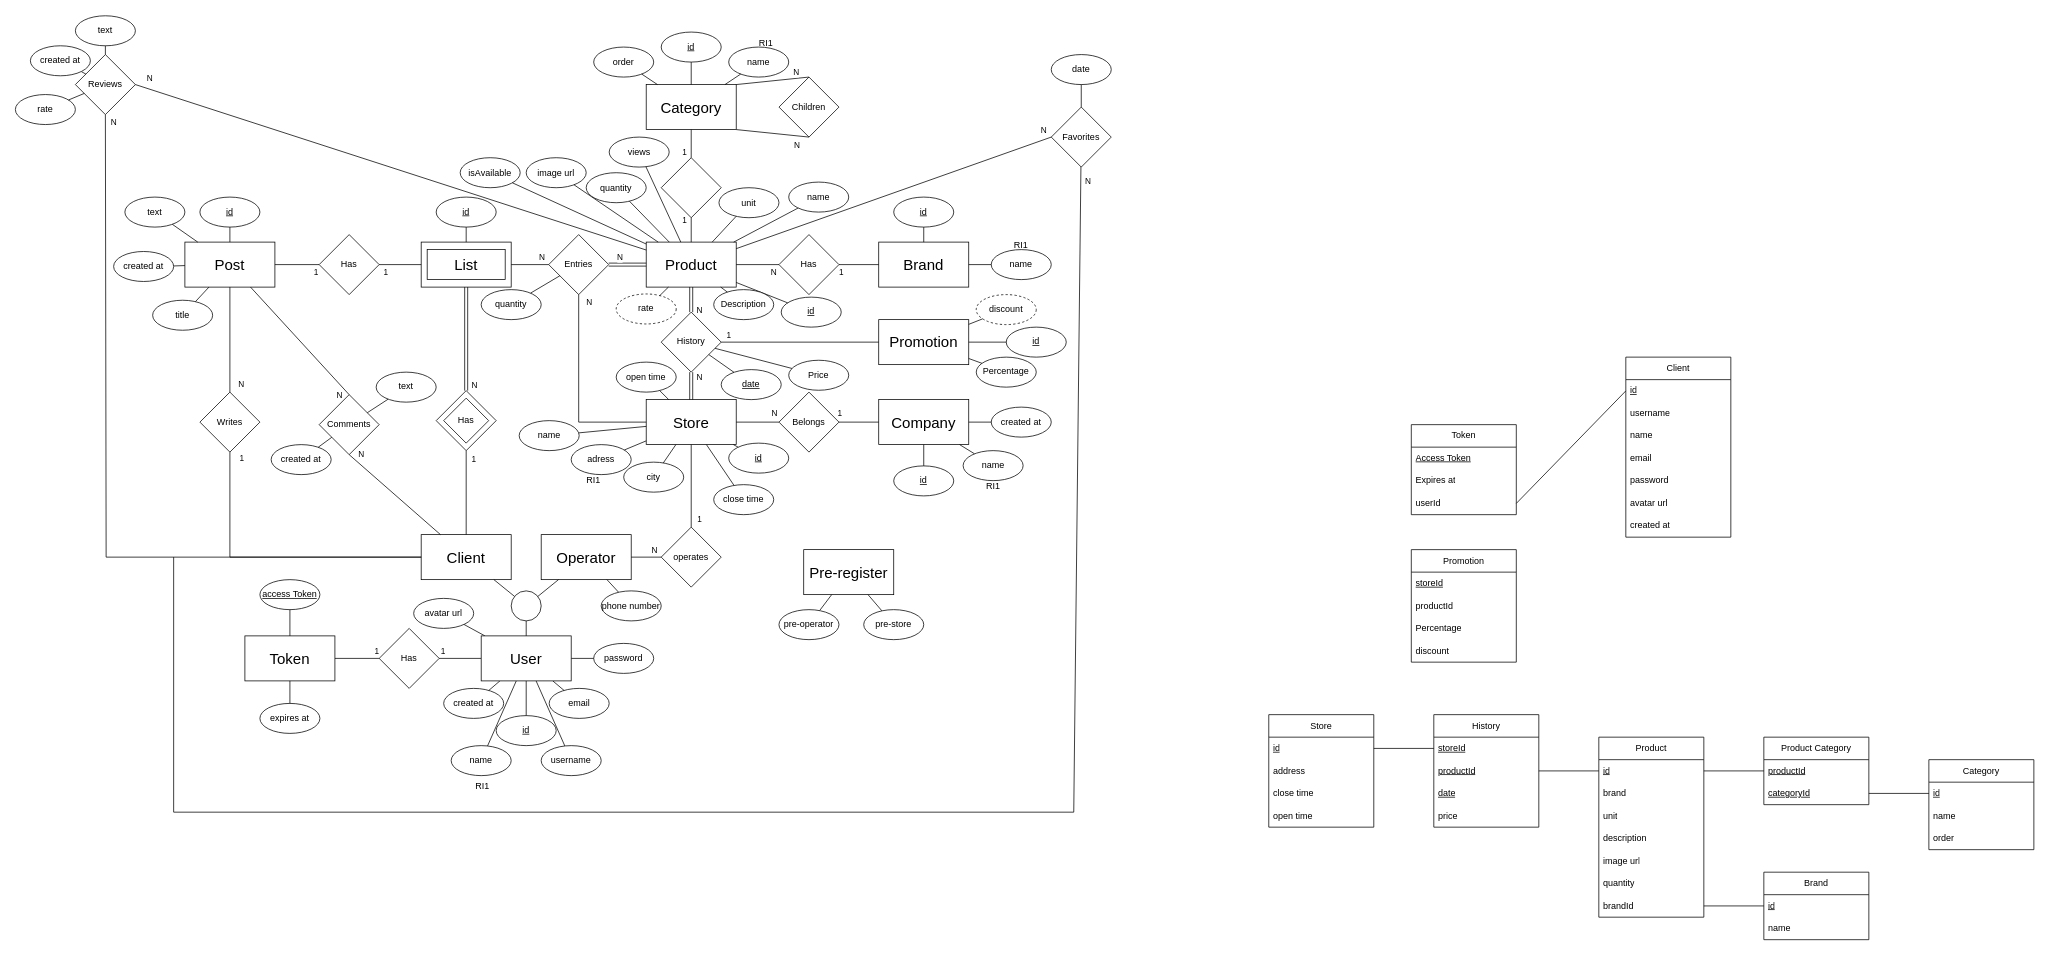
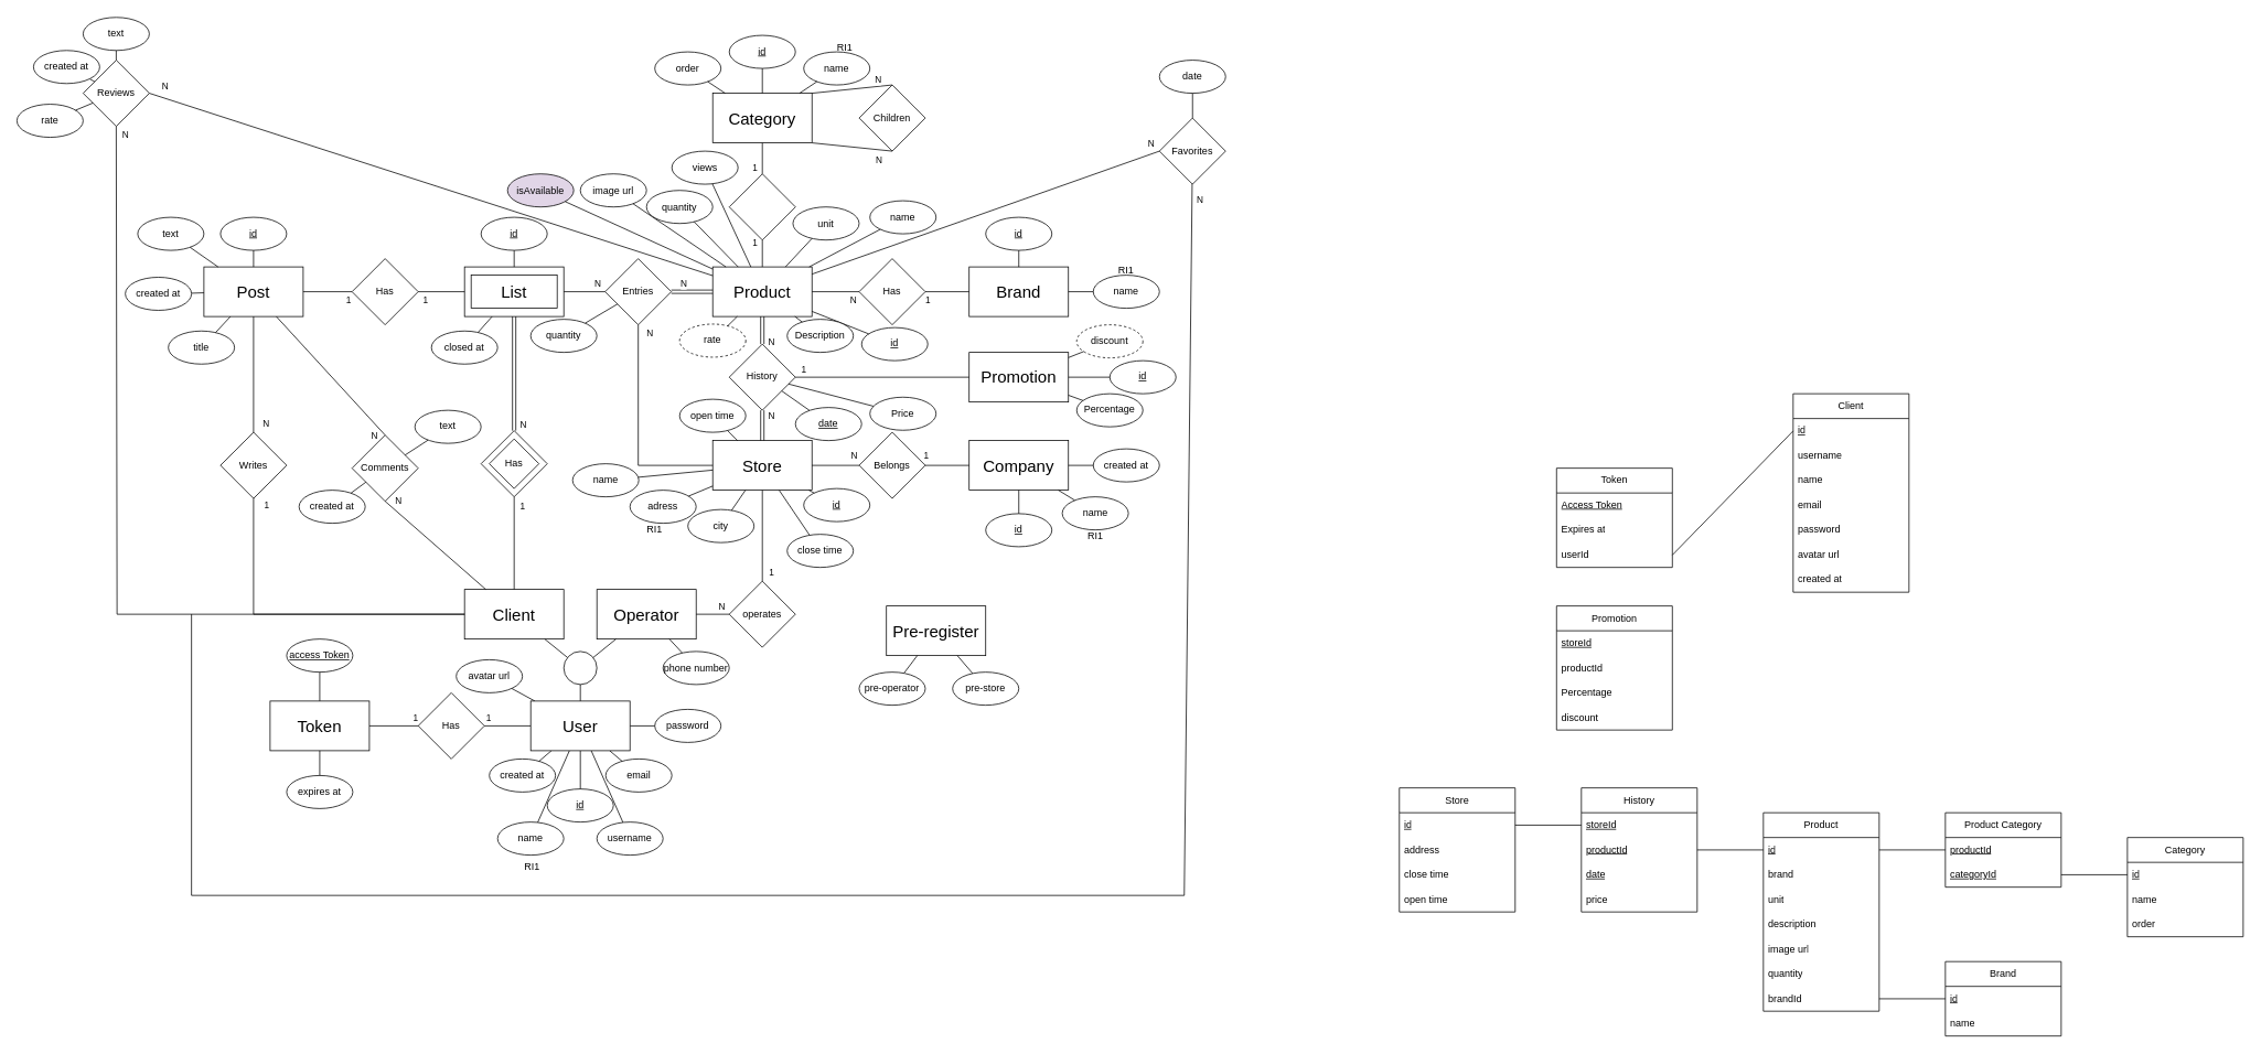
- <mxCell id="239" value="isAvailable" style="ellipse;whiteSpace=wrap;html=1;" vertex="1" parent="1"><mxGeometry x="613" y="209.5" width="80" height="40" as="geometry" /></mxCell>
+ <mxCell id="239" value="isAvailable" style="ellipse;whiteSpace=wrap;html=1;fillColor=#e1d5e7;" vertex="1" parent="1"><mxGeometry x="613" y="209.5" width="80" height="40" as="geometry" /></mxCell>
+ <mxCell id="208" value="" style="endArrow=none;html=1;rounded=0;" parent="1" source="207" target="16" edge="1"><mxGeometry width="50" height="50" relative="1" as="geometry"><mxPoint x="721" y="572" as="sourcePoint" /><mxPoint x="771" y="522" as="targetPoint" /></mxGeometry></mxCell>
+ <mxCell id="207" value="&lt;span&gt;closed at&lt;/span&gt;" style="ellipse;whiteSpace=wrap;html=1;fontStyle=0" parent="1" vertex="1"><mxGeometry x="521" y="399.52" width="80" height="40" as="geometry" /></mxCell>
